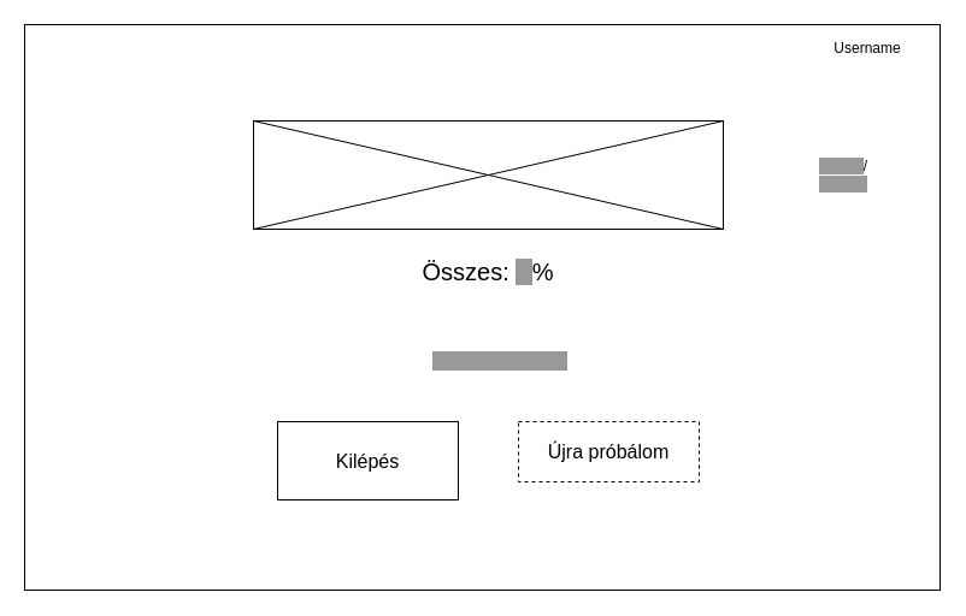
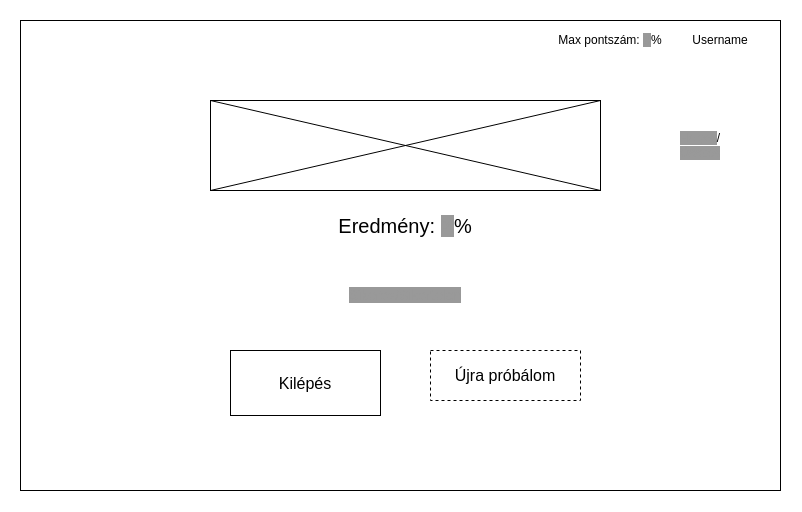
+ <mxCell id="4" value="Max pontszám: &lt;font style=&quot;background-color: rgb(153, 153, 153);&quot; color=&quot;#999999&quot;&gt;X&lt;/font&gt;%" style="text;html=1;align=center;verticalAlign=middle;whiteSpace=wrap;rounded=0;" parent="1" vertex="1"><mxGeometry x="550" y="25" width="120" height="30" as="geometry" /></mxCell>
- <mxCell id="6" value="Összes: &lt;font style=&quot;background-color: rgb(153, 153, 153);&quot; color=&quot;#999999&quot;&gt;X&lt;/font&gt;%" style="text;html=1;align=center;verticalAlign=middle;whiteSpace=wrap;rounded=0;fontSize=20;" parent="1" vertex="1"><mxGeometry x="310" y="210" width="190" height="30" as="geometry" /></mxCell>
+ <mxCell id="6" value="Eredmény: &lt;font style=&quot;background-color: rgb(153, 153, 153);&quot; color=&quot;#999999&quot;&gt;X&lt;/font&gt;%" style="text;html=1;align=center;verticalAlign=middle;whiteSpace=wrap;rounded=0;fontSize=20;" parent="1" vertex="1"><mxGeometry x="310" y="210" width="190" height="30" as="geometry" /></mxCell>
- <mxCell id="7" value="&lt;font style=&quot;background-color: rgb(153, 153, 153);&quot; color=&quot;#999999&quot;&gt;Sikeres/Sikertelen&lt;/font&gt;" style="text;html=1;align=center;verticalAlign=middle;whiteSpace=wrap;rounded=0;fontSize=14;" parent="1" vertex="1"><mxGeometry x="355" y="285" width="120" height="30" as="geometry" /></mxCell>
+ <mxCell id="7" value="&lt;font style=&quot;background-color: rgb(153, 153, 153);&quot; color=&quot;#999999&quot;&gt;Sikeres/Sikertelen&lt;/font&gt;" style="text;html=1;align=center;verticalAlign=middle;whiteSpace=wrap;rounded=0;fontSize=14;" parent="1" vertex="1"><mxGeometry x="345" y="280" width="120" height="30" as="geometry" /></mxCell>
